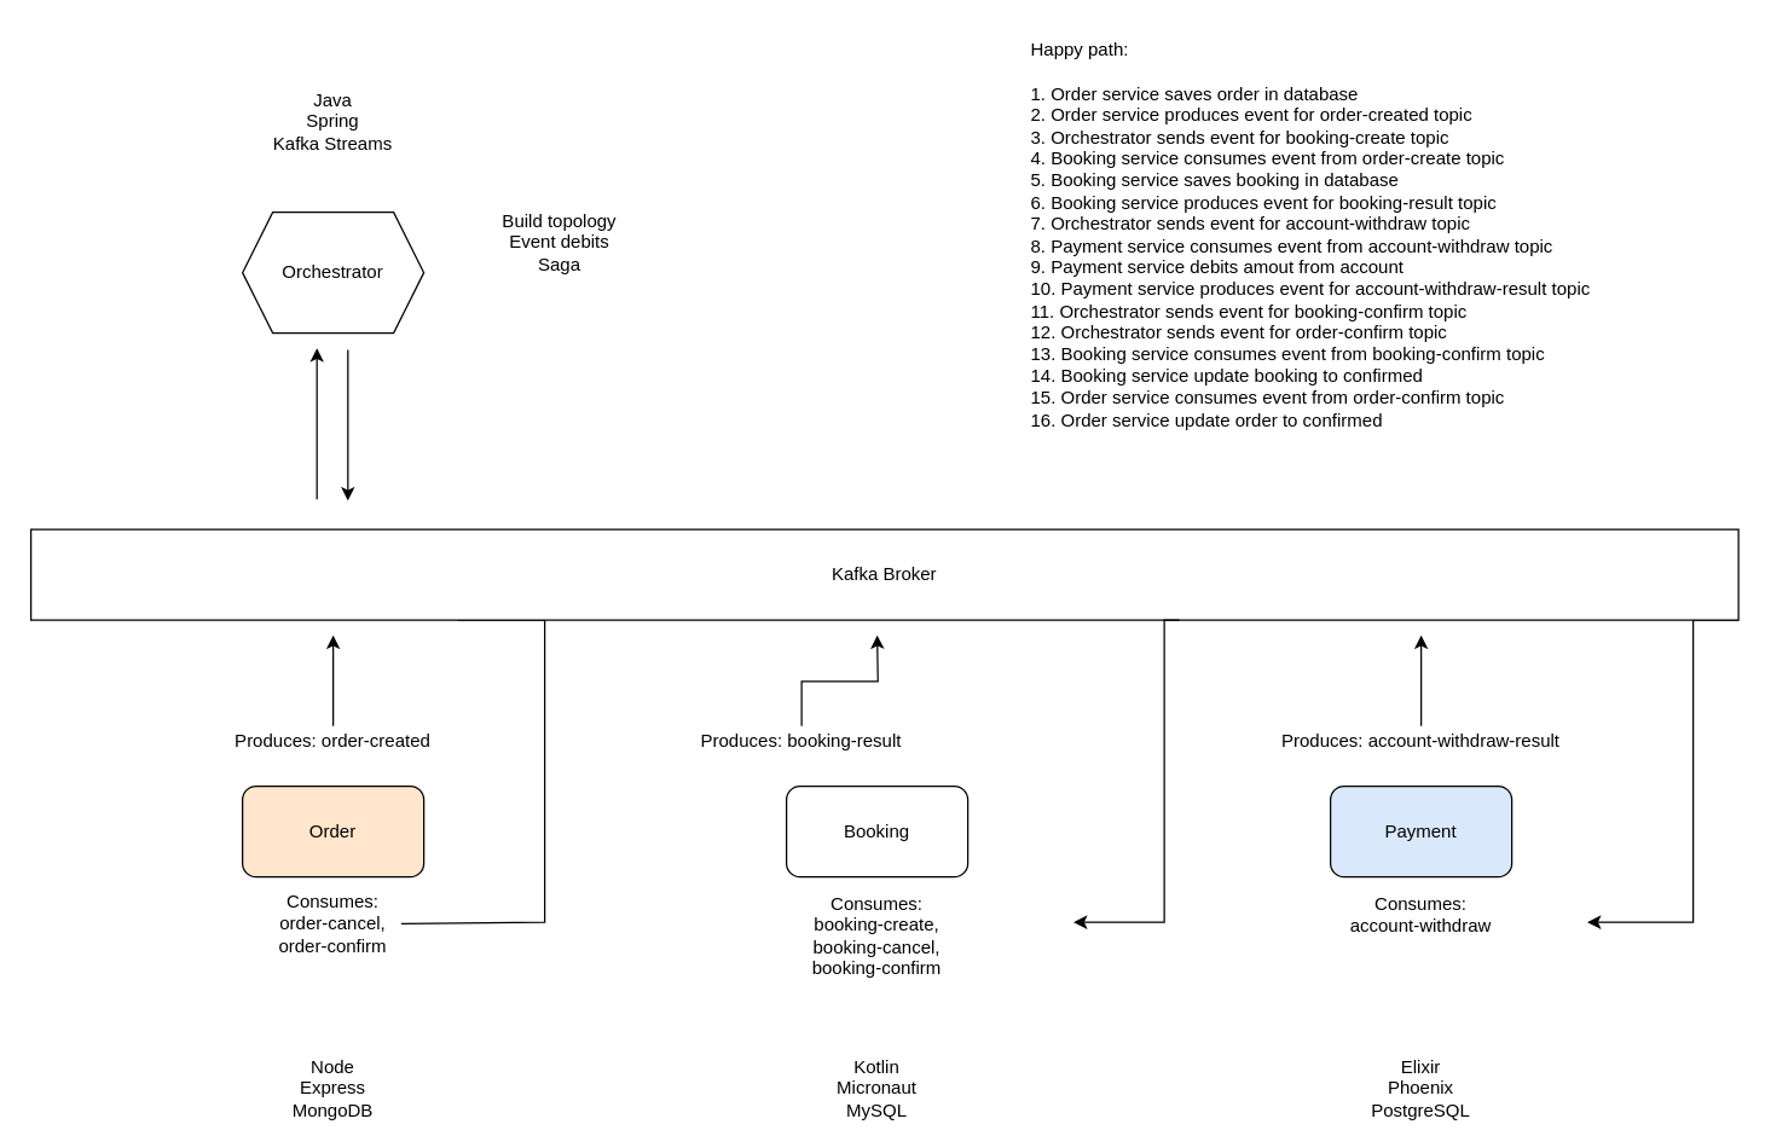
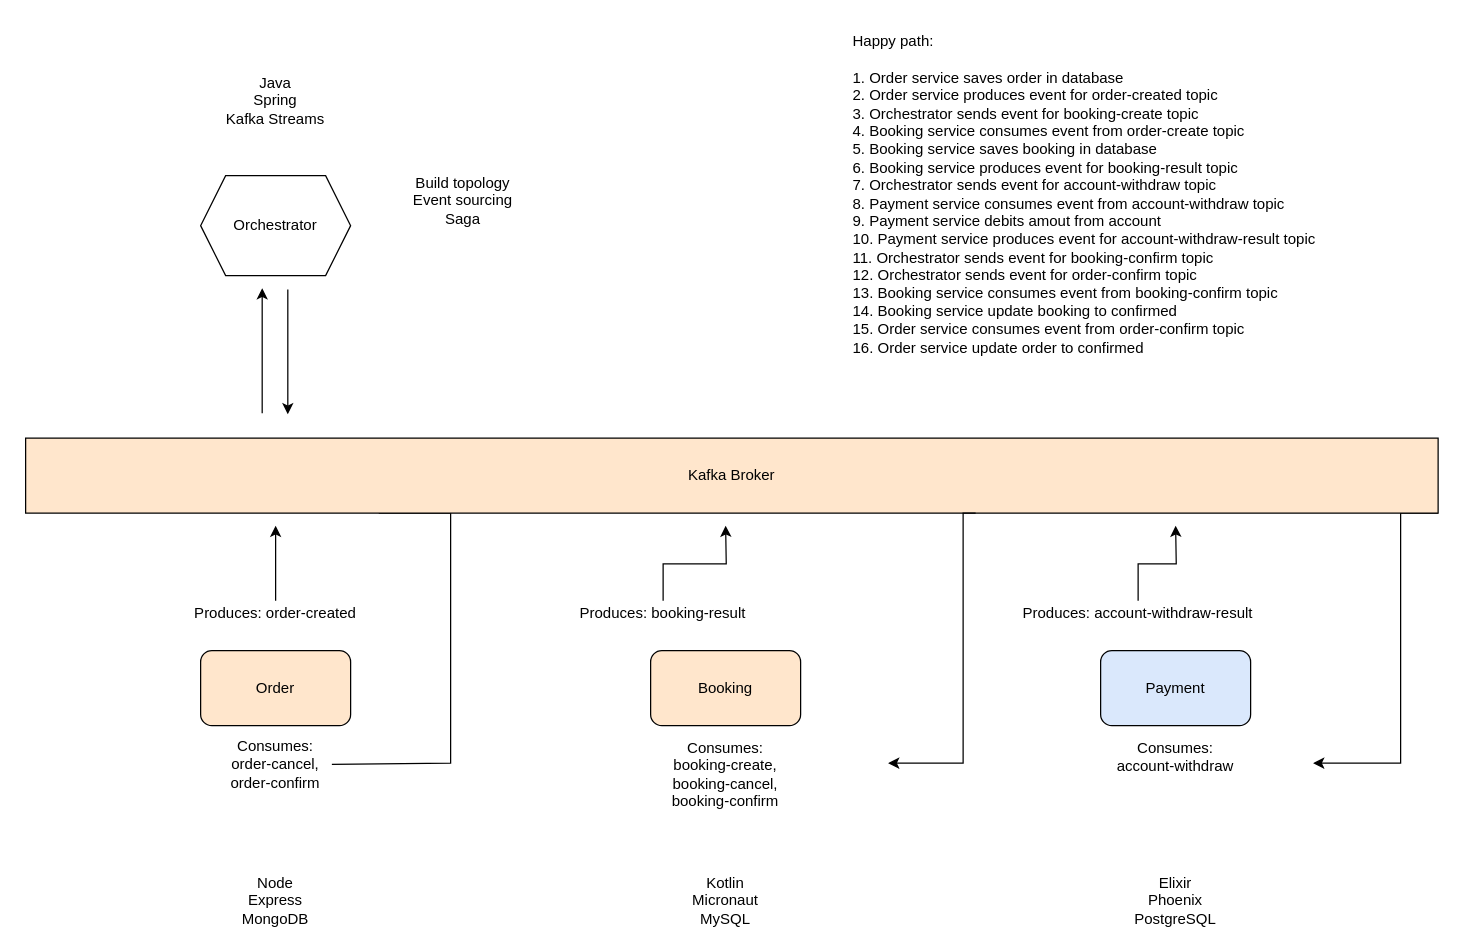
- <mxCell id="16" value="Build topology&lt;br&gt;Event debits&lt;br&gt;Saga" style="text;html=1;strokeColor=none;fillColor=none;align=center;verticalAlign=middle;whiteSpace=wrap;rounded=0;" parent="1" vertex="1"><mxGeometry x="320" y="140" width="100" height="40" as="geometry" /></mxCell>
+ <mxCell id="16" value="Build topology&lt;br&gt;Event sourcing&lt;br&gt;Saga" style="text;html=1;strokeColor=none;fillColor=none;align=center;verticalAlign=middle;whiteSpace=wrap;rounded=0;" parent="1" vertex="1"><mxGeometry x="320" y="140" width="100" height="40" as="geometry" /></mxCell>
- <mxCell id="20" value="Kafka Broker" style="rounded=0;whiteSpace=wrap;html=1;" parent="1" vertex="1"><mxGeometry x="20" y="350" width="1130" height="60" as="geometry" /></mxCell>
+ <mxCell id="20" value="Kafka Broker" style="rounded=0;whiteSpace=wrap;html=1;fillColor=#ffe6cc;" parent="1" vertex="1"><mxGeometry x="20" y="350" width="1130" height="60" as="geometry" /></mxCell>
- <mxCell id="13" value="Produces: account-withdraw-result" style="text;html=1;strokeColor=none;fillColor=none;align=center;verticalAlign=middle;whiteSpace=wrap;rounded=0;" parent="1" vertex="1"><mxGeometry x="780" y="480" width="320" height="20" as="geometry" /></mxCell>
+ <mxCell id="13" value="Produces: account-withdraw-result" style="text;html=1;strokeColor=none;fillColor=none;align=center;verticalAlign=middle;whiteSpace=wrap;rounded=0;" parent="1" vertex="1"><mxGeometry x="750" y="480" width="320" height="20" as="geometry" /></mxCell>
- <mxCell id="3" value="Booking" style="rounded=1;whiteSpace=wrap;html=1;" parent="1" vertex="1"><mxGeometry x="520" y="520" width="120" height="60" as="geometry" /></mxCell>
+ <mxCell id="3" value="Booking" style="rounded=1;whiteSpace=wrap;html=1;fillColor=#ffe6cc;" parent="1" vertex="1"><mxGeometry x="520" y="520" width="120" height="60" as="geometry" /></mxCell>
